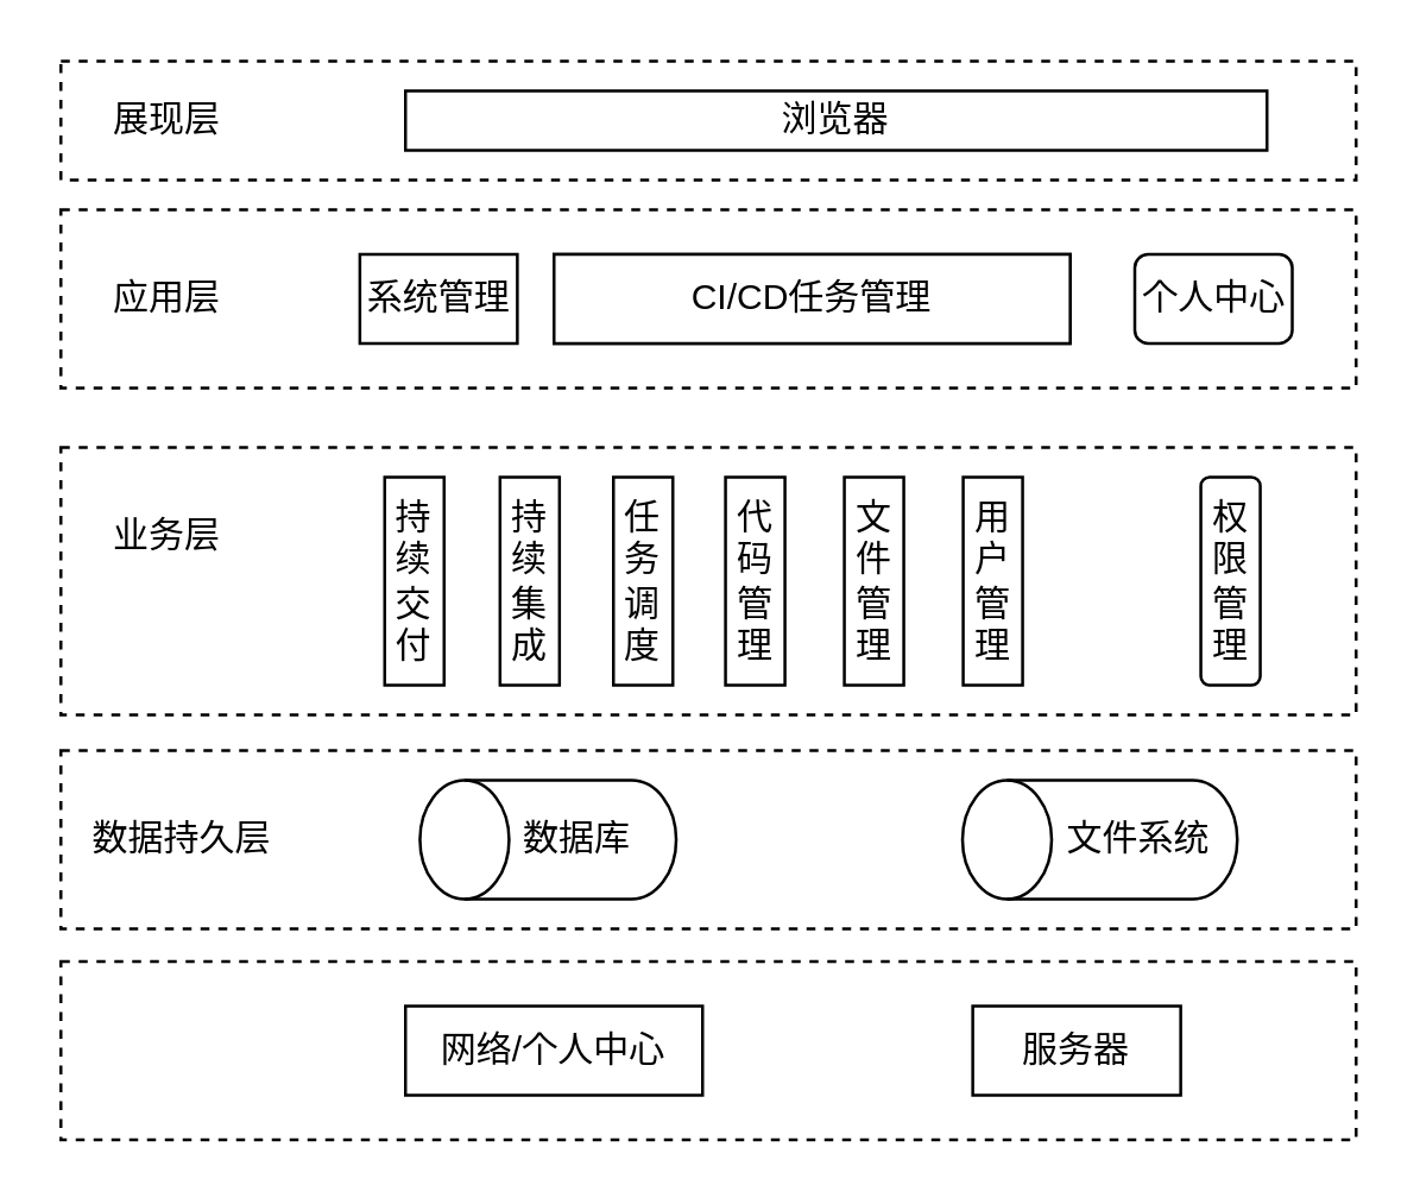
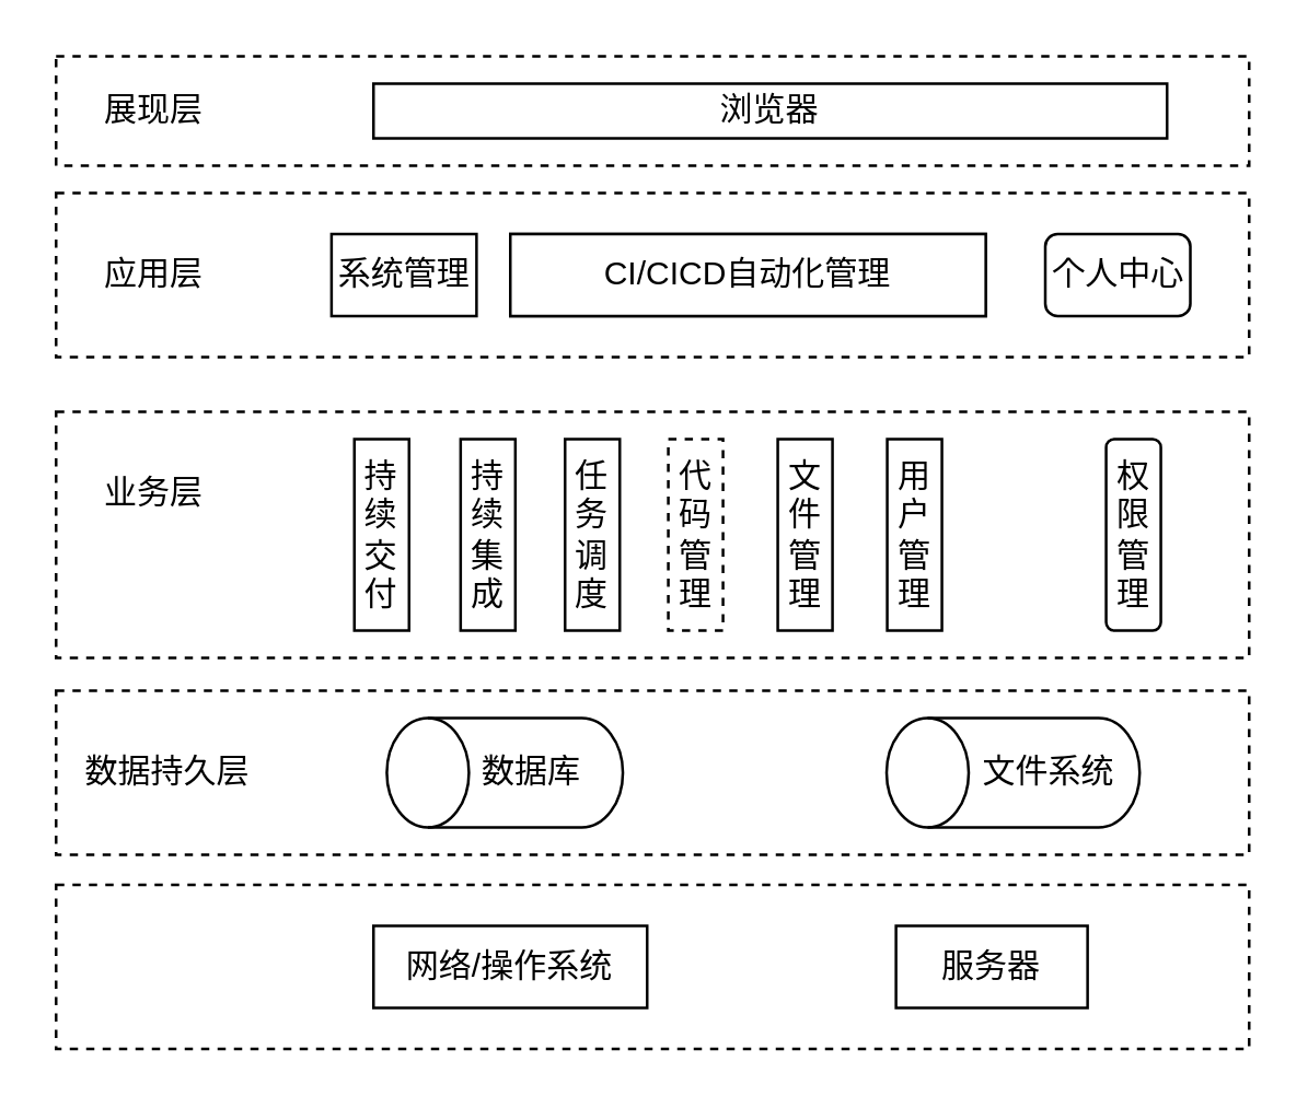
- <mxCell id="31" value="CI/CD任务管理" style="rounded=0;whiteSpace=wrap;html=1;" vertex="1" parent="1"><mxGeometry x="186" y="85" width="173.75" height="30" as="geometry" /></mxCell>
+ <mxCell id="31" value="CI/CICD自动化管理" style="rounded=0;whiteSpace=wrap;html=1;" vertex="1" parent="1"><mxGeometry x="186" y="85" width="173.75" height="30" as="geometry" /></mxCell>
- <mxCell id="16" value="代码管理" style="rounded=0;whiteSpace=wrap;html=1;" vertex="1" parent="14"><mxGeometry x="37.73" width="20" height="70" as="geometry" /></mxCell>
+ <mxCell id="16" value="代码管理" style="rounded=0;whiteSpace=wrap;html=1;dashed=1;" vertex="1" parent="14"><mxGeometry x="37.73" width="20" height="70" as="geometry" /></mxCell>
- <mxCell id="29" value="网络/个人中心" style="rounded=0;whiteSpace=wrap;html=1;" vertex="1" parent="1"><mxGeometry x="136" y="338" width="100" height="30" as="geometry" /></mxCell>
+ <mxCell id="29" value="网络/操作系统" style="rounded=0;whiteSpace=wrap;html=1;" vertex="1" parent="1"><mxGeometry x="136" y="338" width="100" height="30" as="geometry" /></mxCell>
